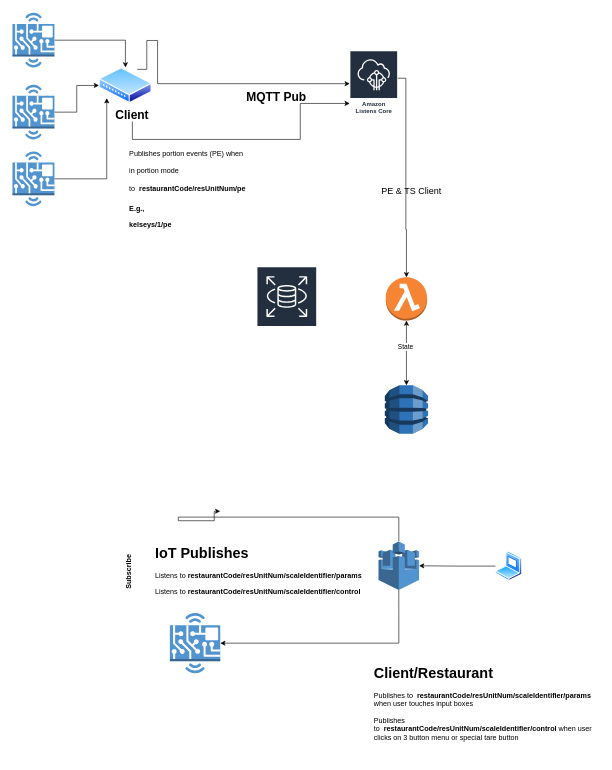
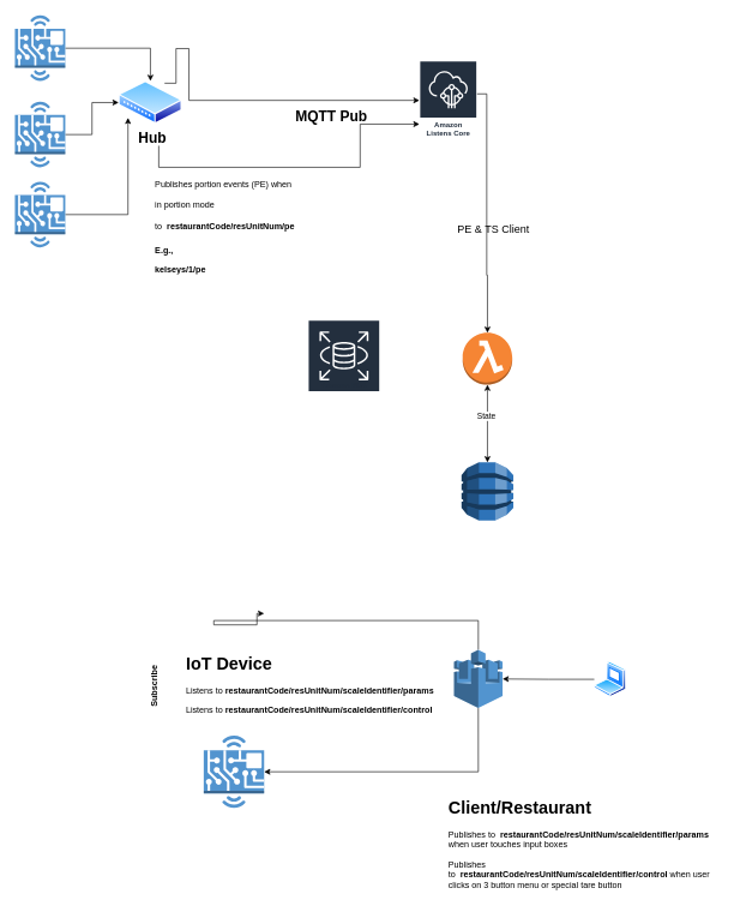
- <mxCell id="16" value="&lt;div style=&quot;text-align: center;&quot;&gt;&lt;span style=&quot;background-color: initial;&quot;&gt;&lt;b&gt;Client&lt;/b&gt;&lt;/span&gt;&lt;/div&gt;" style="text;whiteSpace=wrap;html=1;fontSize=20;" parent="1" vertex="1"><mxGeometry x="190" y="172" width="130" height="50" as="geometry" /></mxCell>
+ <mxCell id="16" value="&lt;div style=&quot;text-align: center;&quot;&gt;&lt;span style=&quot;background-color: initial;&quot;&gt;&lt;b&gt;Hub&lt;/b&gt;&lt;/span&gt;&lt;/div&gt;" style="text;whiteSpace=wrap;html=1;fontSize=20;" parent="1" vertex="1"><mxGeometry x="190" y="172" width="130" height="50" as="geometry" /></mxCell>
- <mxCell id="10" value="&lt;h1&gt;IoT Publishes&lt;/h1&gt;&lt;p&gt;Listens to &lt;b&gt;restaurantCode/resUnitNum/&lt;/b&gt;&lt;b style=&quot;background-color: initial;&quot;&gt;scaleIdentifier/params&lt;/b&gt;&lt;/p&gt;&lt;p&gt;Listens to&amp;nbsp;&lt;b&gt;restaurantCode/resUnitNum/&lt;/b&gt;&lt;b style=&quot;background-color: initial;&quot;&gt;scaleIdentifier/control&lt;/b&gt;&lt;/p&gt;&lt;div&gt;&lt;b style=&quot;background-color: initial;&quot;&gt;&lt;br&gt;&lt;/b&gt;&lt;/div&gt;" style="text;html=1;strokeColor=none;fillColor=none;spacing=5;spacingTop=-20;whiteSpace=wrap;overflow=hidden;rounded=0;" parent="1" vertex="1"><mxGeometry x="252.5" y="902.45" width="390" height="120" as="geometry" /></mxCell>
+ <mxCell id="10" value="&lt;h1&gt;IoT Device&lt;/h1&gt;&lt;p&gt;Listens to &lt;b&gt;restaurantCode/resUnitNum/&lt;/b&gt;&lt;b style=&quot;background-color: initial;&quot;&gt;scaleIdentifier/params&lt;/b&gt;&lt;/p&gt;&lt;p&gt;Listens to&amp;nbsp;&lt;b&gt;restaurantCode/resUnitNum/&lt;/b&gt;&lt;b style=&quot;background-color: initial;&quot;&gt;scaleIdentifier/control&lt;/b&gt;&lt;/p&gt;&lt;div&gt;&lt;b style=&quot;background-color: initial;&quot;&gt;&lt;br&gt;&lt;/b&gt;&lt;/div&gt;" style="text;html=1;strokeColor=none;fillColor=none;spacing=5;spacingTop=-20;whiteSpace=wrap;overflow=hidden;rounded=0;" parent="1" vertex="1"><mxGeometry x="252.5" y="902.45" width="390" height="120" as="geometry" /></mxCell>
